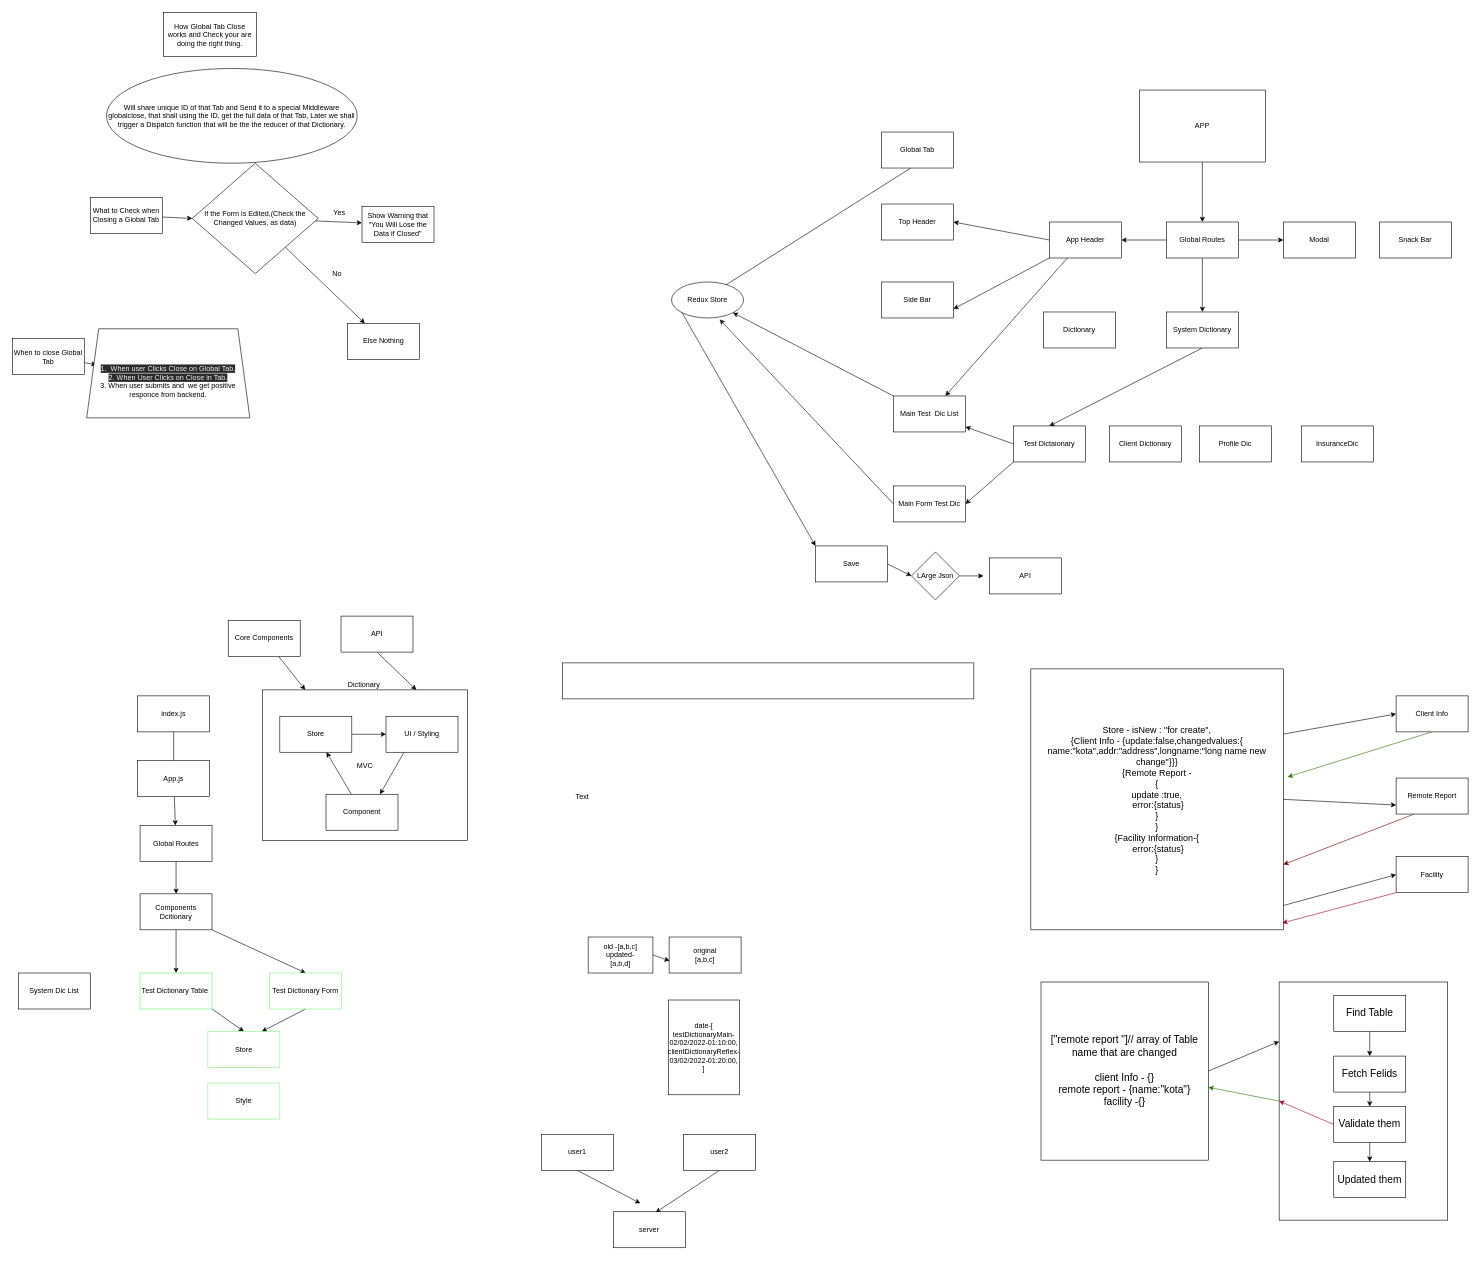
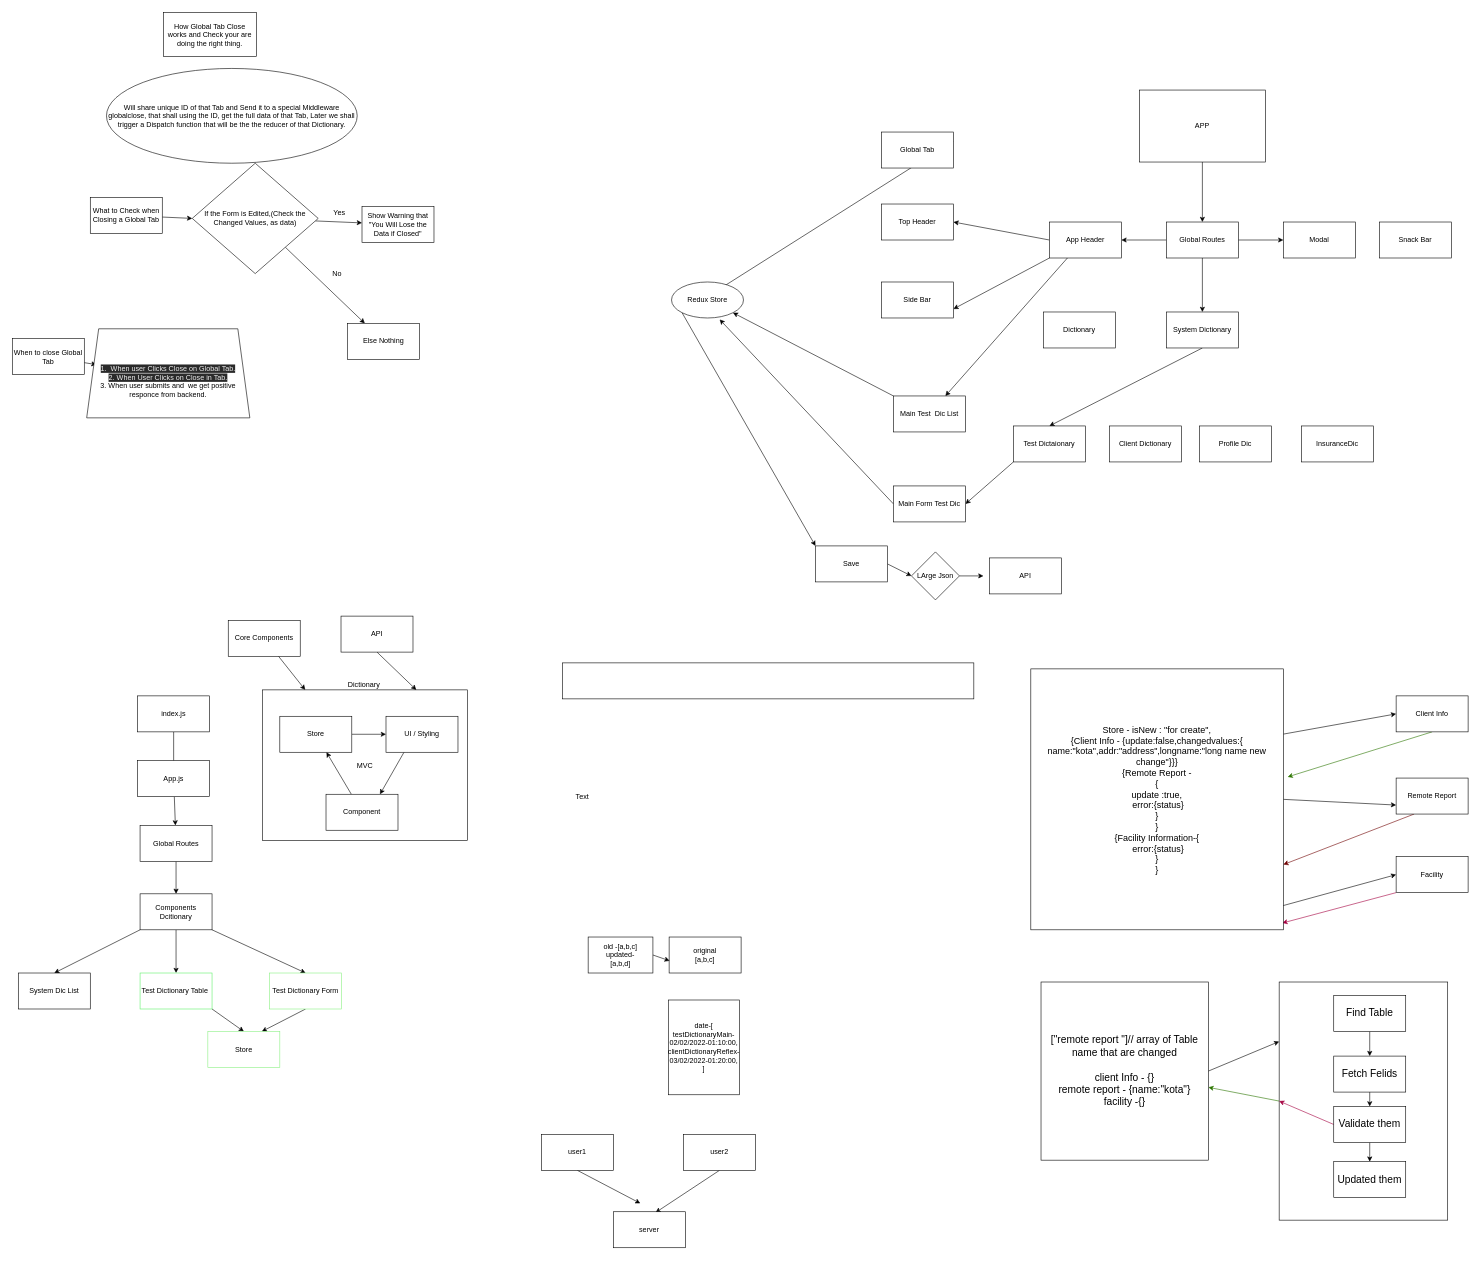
- <mxCell id="25" style="edgeStyle=none;html=1;exitX=0;exitY=0.5;exitDx=0;exitDy=0;" parent="1" source="27" target="32" edge="1"><mxGeometry relative="1" as="geometry" /></mxCell>
+ <mxCell id="94" style="edgeStyle=none;html=1;exitX=0;exitY=1;exitDx=0;exitDy=0;entryX=0.5;entryY=0;entryDx=0;entryDy=0;" parent="1" source="96" target="97" edge="1"><mxGeometry relative="1" as="geometry" /></mxCell>
- <mxCell id="103" value="Style" style="whiteSpace=wrap;html=1;strokeColor=#8BF084;" parent="1" vertex="1"><mxGeometry x="346" y="1804.5" width="120" height="60" as="geometry" /></mxCell>
